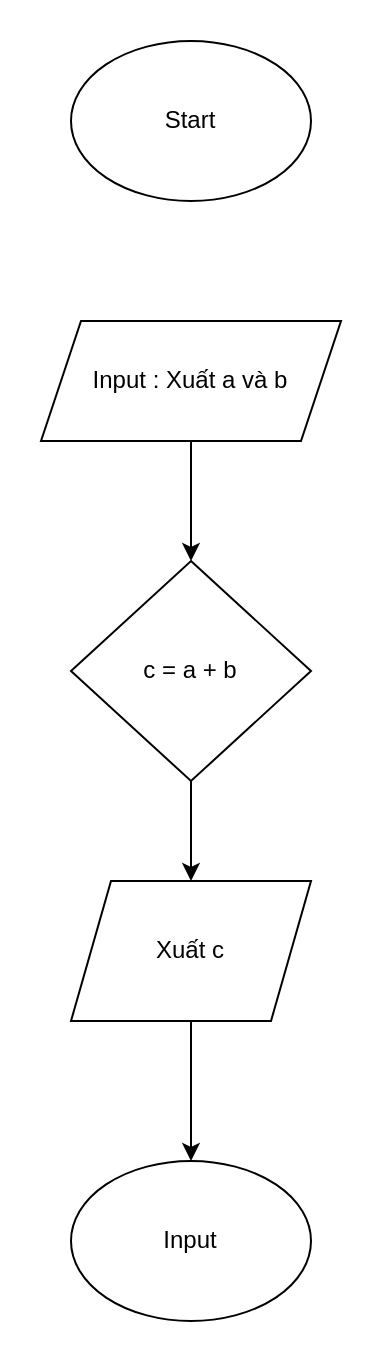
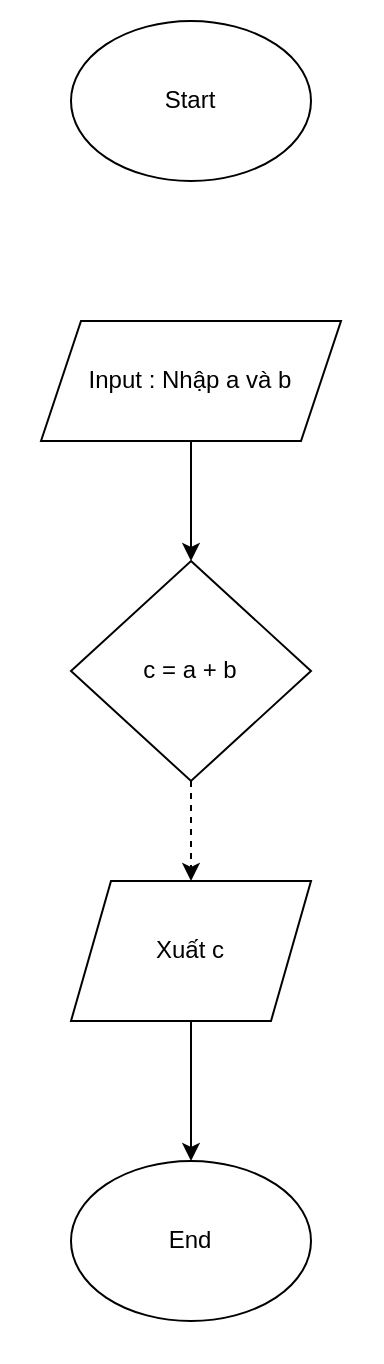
- <mxCell id="2" value="Start" style="ellipse;whiteSpace=wrap;html=1;" vertex="1" parent="1"><mxGeometry x="35" y="20" width="120" height="80" as="geometry" /></mxCell>
+ <mxCell id="2" value="Start" style="ellipse;whiteSpace=wrap;html=1;" vertex="1" parent="1"><mxGeometry x="35" y="10" width="120" height="80" as="geometry" /></mxCell>
- <mxCell id="4" value="Input : Xuất a và b" style="shape=parallelogram;perimeter=parallelogramPerimeter;whiteSpace=wrap;html=1;fixedSize=1;" vertex="1" parent="1"><mxGeometry x="20" y="160" width="150" height="60" as="geometry" /></mxCell>
+ <mxCell id="4" value="Input : Nhập a và b" style="shape=parallelogram;perimeter=parallelogramPerimeter;whiteSpace=wrap;html=1;fixedSize=1;" vertex="1" parent="1"><mxGeometry x="20" y="160" width="150" height="60" as="geometry" /></mxCell>
- <mxCell id="5" style="edgeStyle=orthogonalEdgeStyle;rounded=0;orthogonalLoop=1;jettySize=auto;html=1;entryX=0.5;entryY=0;entryDx=0;entryDy=0;" edge="1" parent="1" source="6" target="8"><mxGeometry relative="1" as="geometry" /></mxCell>
+ <mxCell id="5" style="edgeStyle=orthogonalEdgeStyle;rounded=0;orthogonalLoop=1;jettySize=auto;html=1;entryX=0.5;entryY=0;entryDx=0;entryDy=0;dashed=1;" edge="1" parent="1" source="6" target="8"><mxGeometry relative="1" as="geometry" /></mxCell>
- <mxCell id="9" value="Input" style="ellipse;whiteSpace=wrap;html=1;" vertex="1" parent="1"><mxGeometry x="35" y="580" width="120" height="80" as="geometry" /></mxCell>
+ <mxCell id="9" value="End" style="ellipse;whiteSpace=wrap;html=1;" vertex="1" parent="1"><mxGeometry x="35" y="580" width="120" height="80" as="geometry" /></mxCell>
